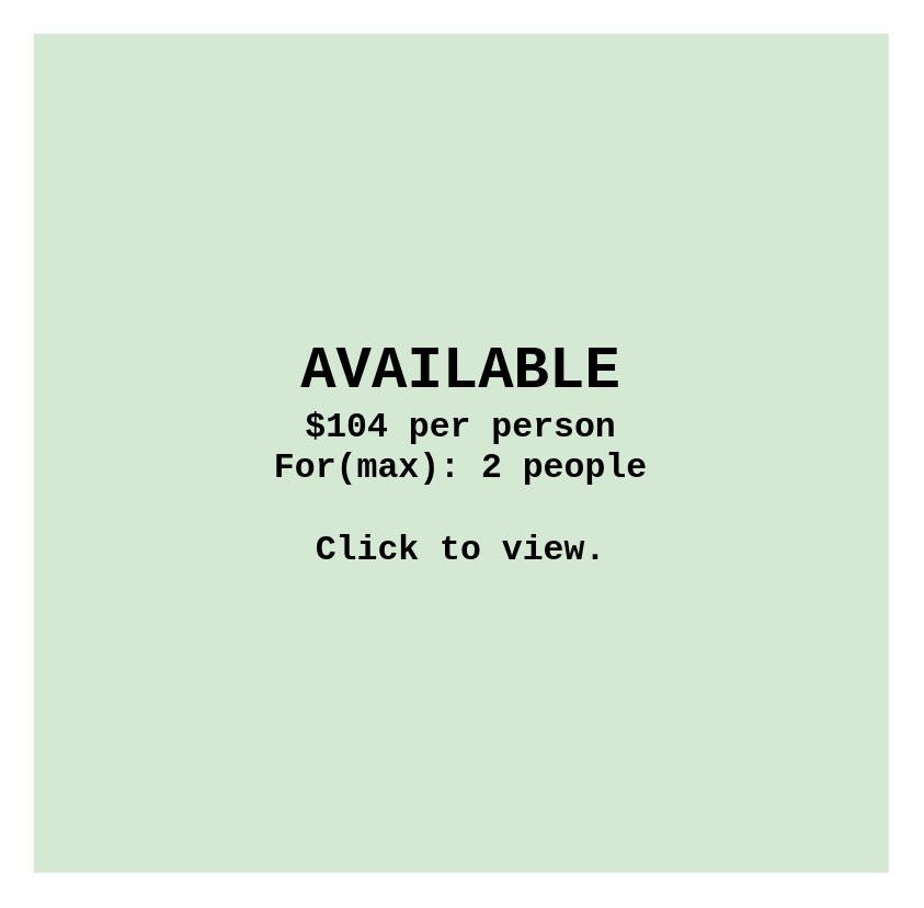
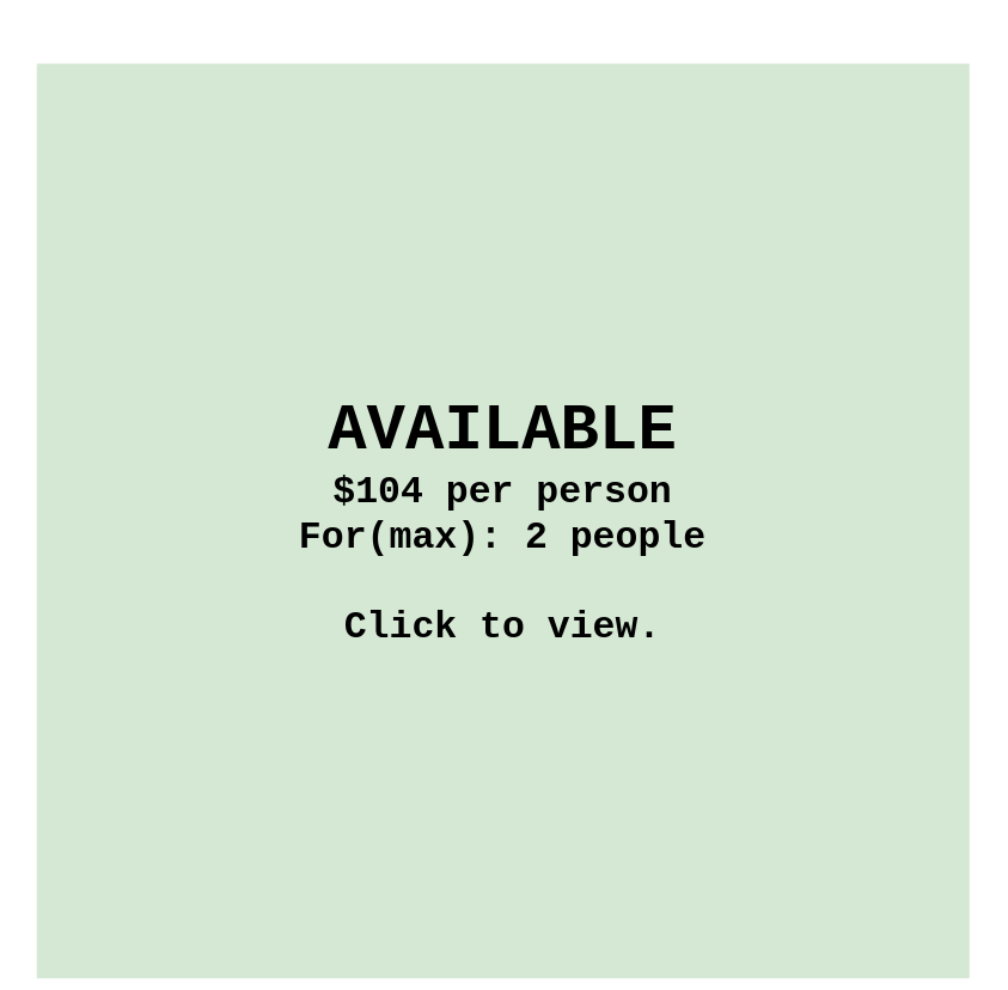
- <mxCell id="2" value="&lt;font&gt;&lt;font face=&quot;Courier New&quot; style=&quot;font-size: 21px&quot;&gt;&lt;span style=&quot;font-size: 36px&quot;&gt;&lt;b&gt;AVAILABLE&lt;br&gt;&lt;/b&gt;&lt;/span&gt;&lt;b&gt;$104 per person&lt;br&gt;For(max): 2 people&lt;br&gt;&lt;br&gt;Click to view.&lt;/b&gt;&lt;/font&gt;&lt;br&gt;&lt;/font&gt;" style="rounded=0;whiteSpace=wrap;html=1;fillColor=#d5e8d4;strokeWidth=4;strokeColor=none;" parent="1" vertex="1"><mxGeometry x="20" y="20" width="520" height="510" as="geometry" /></mxCell>
+ <mxCell id="2" value="&lt;font&gt;&lt;font face=&quot;Courier New&quot; style=&quot;font-size: 21px&quot;&gt;&lt;span style=&quot;font-size: 36px&quot;&gt;&lt;b&gt;AVAILABLE&lt;br&gt;&lt;/b&gt;&lt;/span&gt;&lt;b&gt;$104 per person&lt;br&gt;For(max): 2 people&lt;br&gt;&lt;br&gt;Click to view.&lt;/b&gt;&lt;/font&gt;&lt;br&gt;&lt;/font&gt;" style="rounded=0;whiteSpace=wrap;html=1;fillColor=#d5e8d4;strokeWidth=4;strokeColor=none;" parent="1" vertex="1"><mxGeometry x="20" y="35" width="520" height="510" as="geometry" /></mxCell>
